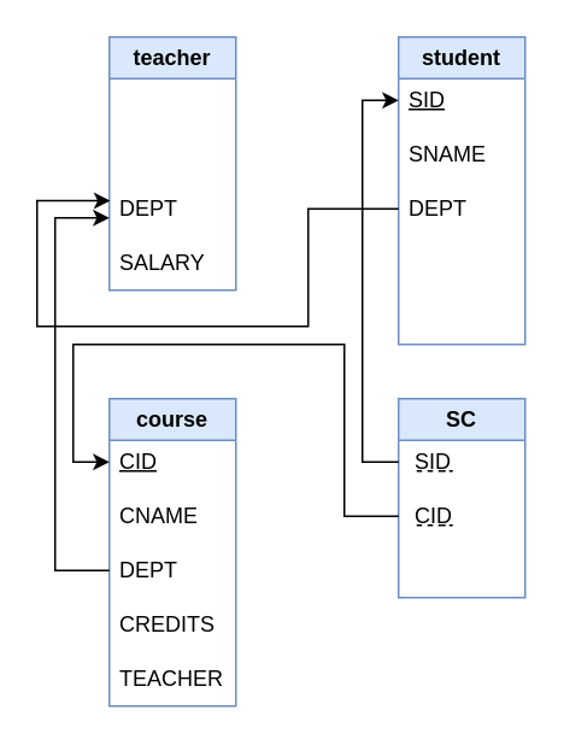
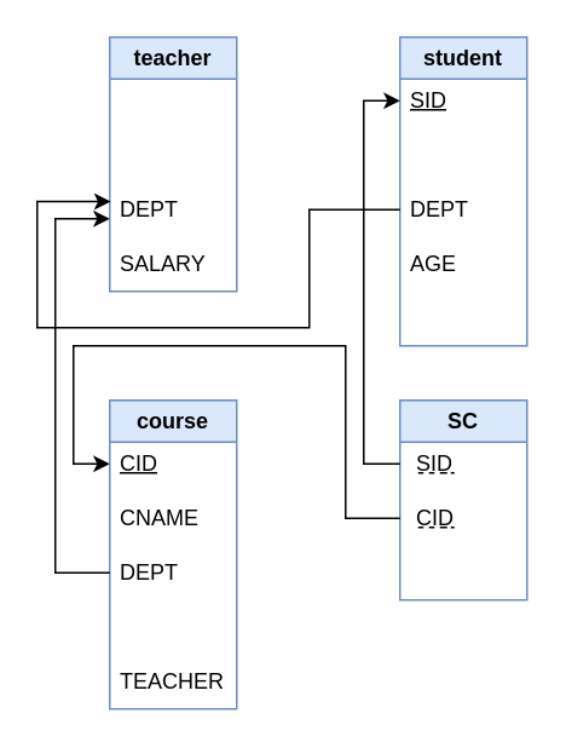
- <mxCell id="7" value="SNAME" style="text;strokeColor=none;fillColor=none;align=left;verticalAlign=middle;spacingLeft=4;spacingRight=4;overflow=hidden;points=[[0,0.5],[1,0.5]];portConstraint=eastwest;rotatable=0;whiteSpace=wrap;html=1;" parent="5" vertex="1"><mxGeometry y="50" width="70" height="30" as="geometry" /></mxCell>
+ <mxCell id="9" value="AGE" style="text;strokeColor=none;fillColor=none;align=left;verticalAlign=middle;spacingLeft=4;spacingRight=4;overflow=hidden;points=[[0,0.5],[1,0.5]];portConstraint=eastwest;rotatable=0;whiteSpace=wrap;html=1;" parent="5" vertex="1"><mxGeometry y="110" width="70" height="30" as="geometry" /></mxCell>
- <mxCell id="19" value="CREDITS" style="text;strokeColor=none;fillColor=none;align=left;verticalAlign=middle;spacingLeft=4;spacingRight=4;overflow=hidden;points=[[0,0.5],[1,0.5]];portConstraint=eastwest;rotatable=0;whiteSpace=wrap;html=1;" parent="15" vertex="1"><mxGeometry y="110" width="70" height="30" as="geometry" /></mxCell>
